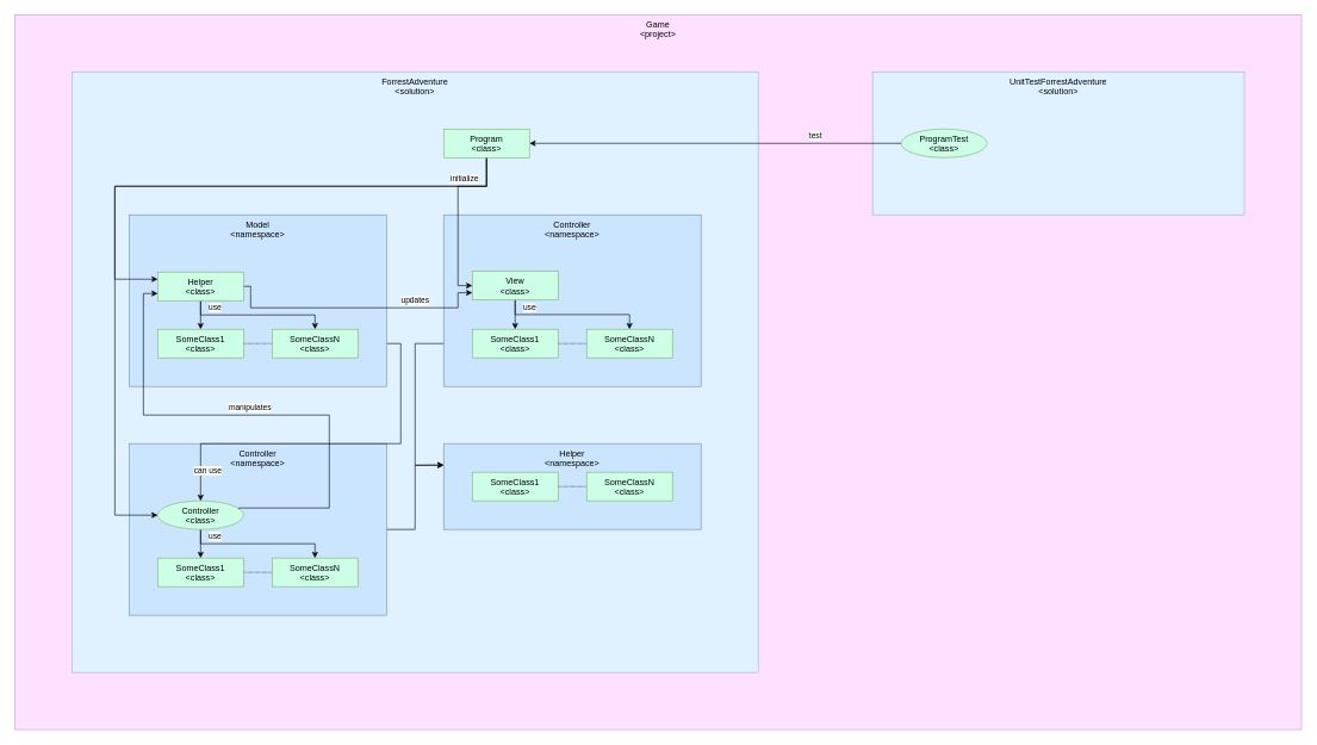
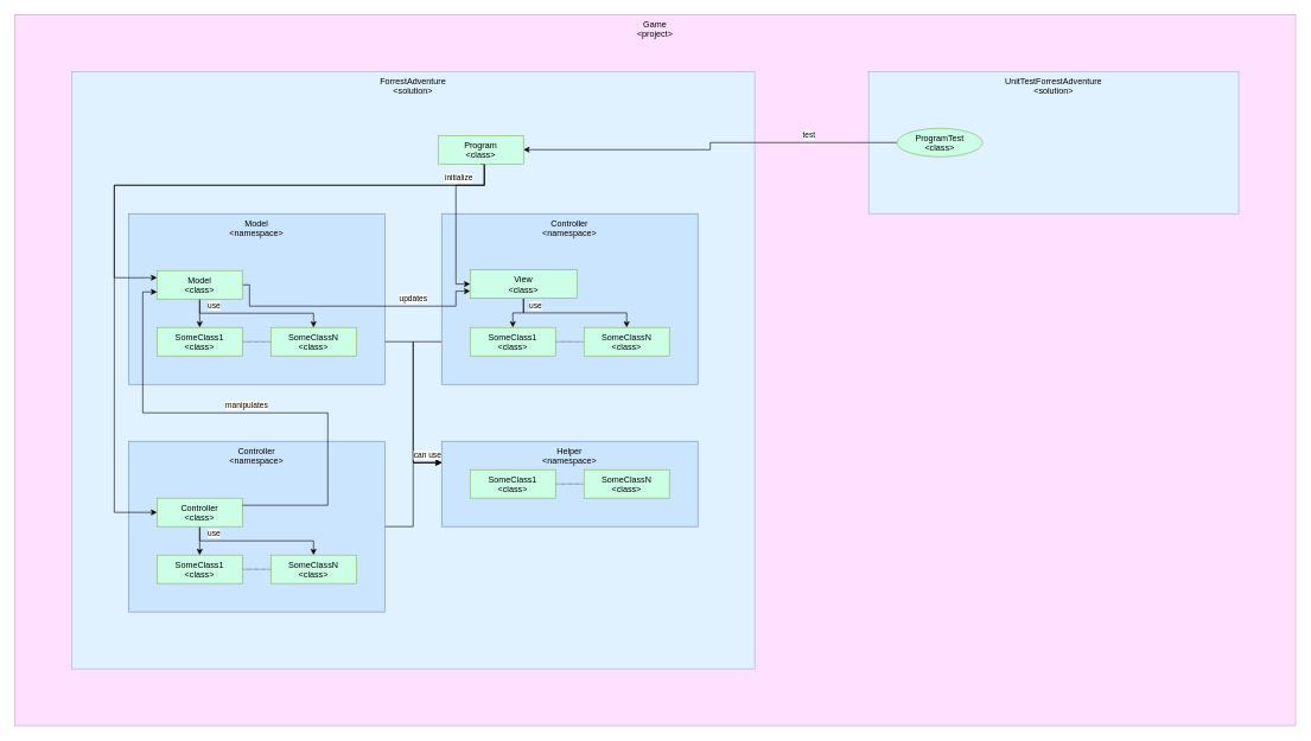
- <mxCell id="35" value="&lt;div&gt;Program&lt;/div&gt;&lt;div&gt;&amp;lt;class&amp;gt;&lt;br&gt;&lt;/div&gt;" style="rounded=0;whiteSpace=wrap;html=1;align=center;strokeColor=#82b366;verticalAlign=top;fillColor=#CCFFE6;" vertex="1" parent="1"><mxGeometry x="620" y="180" width="120" height="40" as="geometry" /></mxCell>
+ <mxCell id="35" value="&lt;div&gt;Program&lt;/div&gt;&lt;div&gt;&amp;lt;class&amp;gt;&lt;br&gt;&lt;/div&gt;" style="rounded=0;whiteSpace=wrap;html=1;align=center;strokeColor=#82b366;verticalAlign=top;fillColor=#CCFFE6;" vertex="1" parent="1"><mxGeometry x="615" y="190" width="120" height="40" as="geometry" /></mxCell>
- <mxCell id="28" value="&lt;div&gt;View&lt;br&gt;&lt;/div&gt;&lt;div&gt;&amp;lt;class&amp;gt;&lt;br&gt;&lt;/div&gt;" style="rounded=0;whiteSpace=wrap;html=1;align=center;strokeColor=#82b366;verticalAlign=top;fillColor=#CCFFE6;" vertex="1" parent="1"><mxGeometry x="660" y="379" width="120" height="40" as="geometry" /></mxCell>
+ <mxCell id="28" value="&lt;div&gt;View&lt;br&gt;&lt;/div&gt;&lt;div&gt;&amp;lt;class&amp;gt;&lt;br&gt;&lt;/div&gt;" style="rounded=0;whiteSpace=wrap;html=1;align=center;strokeColor=#82b366;verticalAlign=top;fillColor=#CCFFE6;" vertex="1" parent="1"><mxGeometry x="660" y="379" width="150" height="40" as="geometry" /></mxCell>
- <mxCell id="22" value="&lt;div&gt;Helper&lt;br&gt;&lt;/div&gt;&lt;div&gt;&amp;lt;class&amp;gt;&lt;br&gt;&lt;/div&gt;" style="rounded=0;whiteSpace=wrap;html=1;align=center;strokeColor=#82b366;verticalAlign=top;fillColor=#CCFFE6;" vertex="1" parent="1"><mxGeometry x="220" y="380" width="120" height="40" as="geometry" /></mxCell>
+ <mxCell id="22" value="&lt;div&gt;Model&lt;br&gt;&lt;/div&gt;&lt;div&gt;&amp;lt;class&amp;gt;&lt;br&gt;&lt;/div&gt;" style="rounded=0;whiteSpace=wrap;html=1;align=center;strokeColor=#82b366;verticalAlign=top;fillColor=#CCFFE6;" vertex="1" parent="1"><mxGeometry x="220" y="380" width="120" height="40" as="geometry" /></mxCell>
- <mxCell id="17" value="can use" style="edgeStyle=orthogonalEdgeStyle;rounded=0;orthogonalLoop=1;jettySize=auto;html=1;exitX=1;exitY=0.75;exitDx=0;exitDy=0;endArrow=classic;endFill=1;" edge="1" parent="1" source="18" target="13"><mxGeometry x="0.84" y="10" relative="1" as="geometry"><mxPoint as="offset" /></mxGeometry></mxCell>
+ <mxCell id="17" value="can use" style="edgeStyle=orthogonalEdgeStyle;rounded=0;orthogonalLoop=1;jettySize=auto;html=1;exitX=1;exitY=0.75;exitDx=0;exitDy=0;entryX=0;entryY=0.25;entryDx=0;entryDy=0;endArrow=classic;endFill=1;" edge="1" parent="1" source="18" target="36"><mxGeometry x="0.84" y="10" relative="1" as="geometry"><mxPoint as="offset" /></mxGeometry></mxCell>
- <mxCell id="13" value="&lt;div&gt;Controller&lt;/div&gt;&lt;div&gt;&amp;lt;class&amp;gt;&lt;br&gt;&lt;/div&gt;" style="ellipse;whiteSpace=wrap;html=1;align=center;strokeColor=#82b366;verticalAlign=top;fillColor=#CCFFE6;" vertex="1" parent="1"><mxGeometry x="220" y="700" width="120" height="40" as="geometry" /></mxCell>
+ <mxCell id="13" value="&lt;div&gt;Controller&lt;/div&gt;&lt;div&gt;&amp;lt;class&amp;gt;&lt;br&gt;&lt;/div&gt;" style="rounded=0;whiteSpace=wrap;html=1;align=center;strokeColor=#82b366;verticalAlign=top;fillColor=#CCFFE6;" vertex="1" parent="1"><mxGeometry x="220" y="700" width="120" height="40" as="geometry" /></mxCell>
